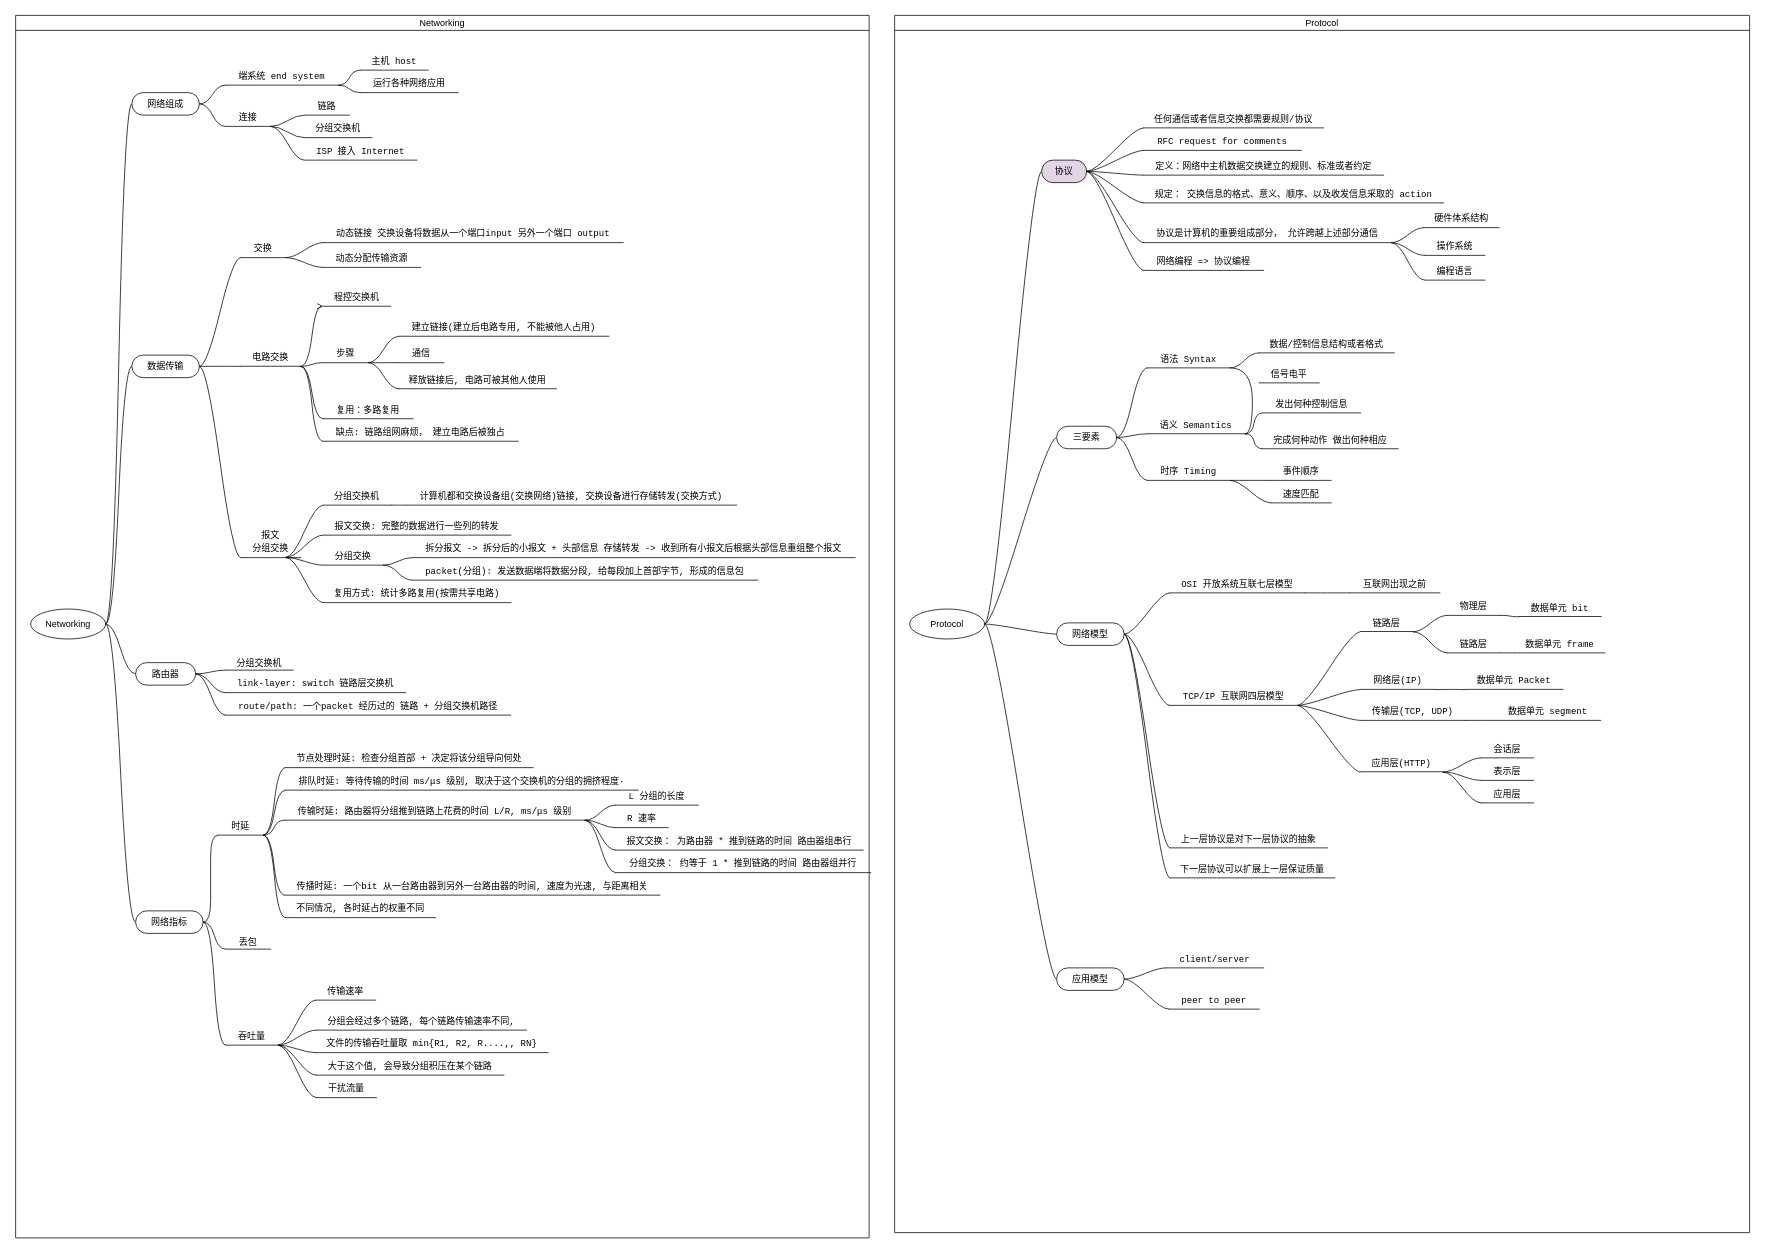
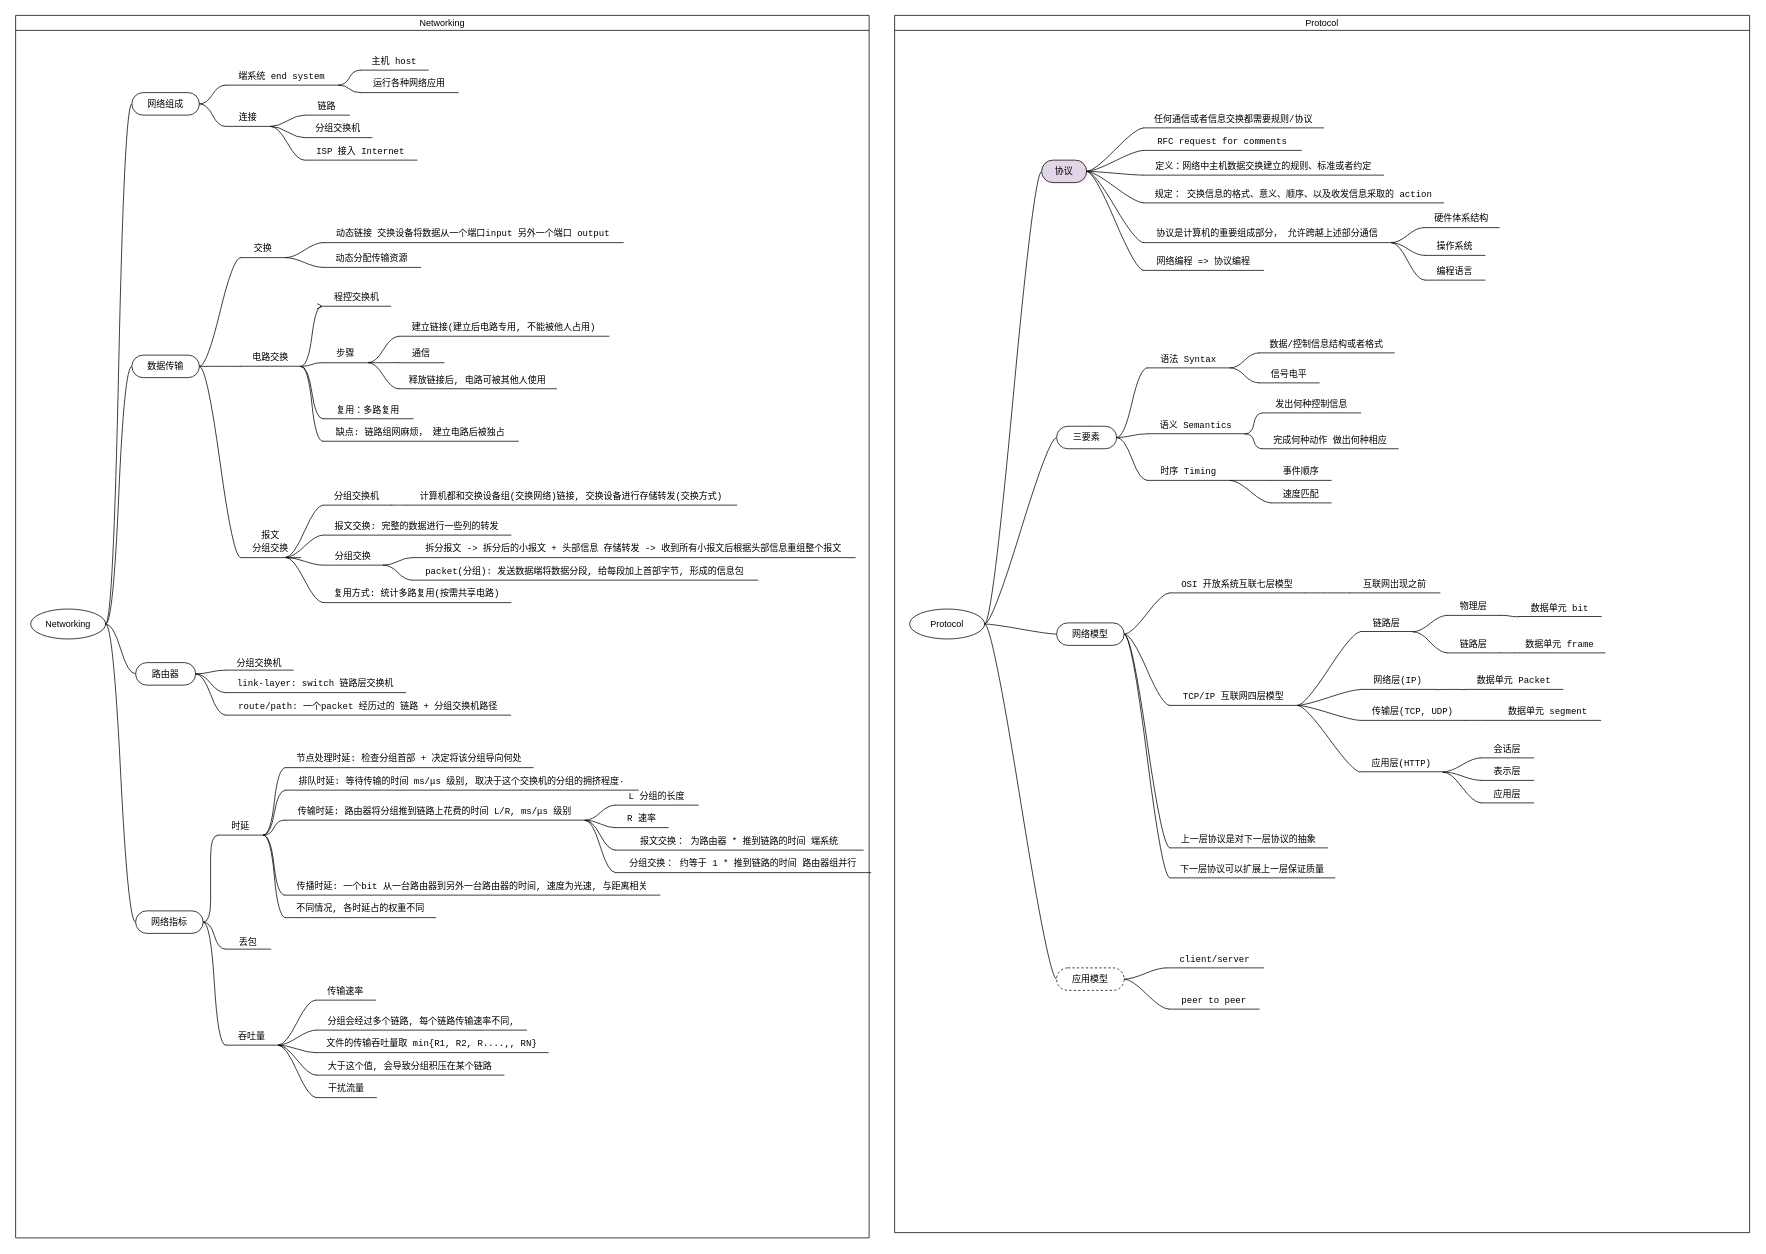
- <mxCell id="118" value="" style="edgeStyle=entityRelationEdgeStyle;startArrow=none;endArrow=none;segment=10;curved=1;rounded=0;fontStyle=0;fontColor=default;labelBackgroundColor=none;fontSize=12;" edge="1" parent="104" source="114" target="121"><mxGeometry relative="1" as="geometry"><mxPoint x="844.579" y="419.737" as="sourcePoint" /></mxGeometry></mxCell>
+ <mxCell id="118" value="" style="edgeStyle=entityRelationEdgeStyle;startArrow=none;endArrow=none;segment=10;curved=1;rounded=0;fontStyle=0;fontColor=default;labelBackgroundColor=none;fontSize=12;" edge="1" parent="104" source="114" target="119"><mxGeometry relative="1" as="geometry"><mxPoint x="844.579" y="419.737" as="sourcePoint" /></mxGeometry></mxCell>
- <mxCell id="91" value="&lt;div style=&quot;font-family: menlo, monaco, &amp;quot;courier new&amp;quot;, monospace; line-height: 18px; font-size: 12px;&quot;&gt;&lt;div style=&quot;font-family: menlo, monaco, &amp;quot;courier new&amp;quot;, monospace; line-height: 18px; font-size: 12px;&quot;&gt;&lt;div style=&quot;font-family: menlo, monaco, &amp;quot;courier new&amp;quot;, monospace; line-height: 18px; font-size: 12px;&quot;&gt;&lt;div style=&quot;font-family: menlo, monaco, &amp;quot;courier new&amp;quot;, monospace; line-height: 18px; font-size: 12px;&quot;&gt;&lt;div style=&quot;font-family: menlo, monaco, &amp;quot;courier new&amp;quot;, monospace; line-height: 18px; font-size: 12px;&quot;&gt;&lt;div style=&quot;font-family: menlo, monaco, &amp;quot;courier new&amp;quot;, monospace; line-height: 18px; font-size: 12px;&quot;&gt;报文交换： 为路由器 * 推到链路的时间 路由器组串行&lt;/div&gt;&lt;/div&gt;&lt;/div&gt;&lt;/div&gt;&lt;/div&gt;&lt;/div&gt;" style="whiteSpace=wrap;html=1;shape=partialRectangle;top=0;left=0;bottom=1;right=0;points=[[0,1],[1,1]];fillColor=none;align=center;verticalAlign=bottom;routingCenterY=0.5;snapToPoint=1;recursiveResize=0;autosize=1;treeFolding=1;treeMoving=1;newEdgeStyle={&quot;edgeStyle&quot;:&quot;entityRelationEdgeStyle&quot;,&quot;startArrow&quot;:&quot;none&quot;,&quot;endArrow&quot;:&quot;none&quot;,&quot;segment&quot;:10,&quot;curved&quot;:1};fontStyle=0;fontColor=default;labelBackgroundColor=none;fontSize=12;" vertex="1" parent="2"><mxGeometry x="800" y="1093" width="330" height="20" as="geometry" /></mxCell>
+ <mxCell id="91" value="&lt;div style=&quot;font-family: menlo, monaco, &amp;quot;courier new&amp;quot;, monospace; line-height: 18px; font-size: 12px;&quot;&gt;&lt;div style=&quot;font-family: menlo, monaco, &amp;quot;courier new&amp;quot;, monospace; line-height: 18px; font-size: 12px;&quot;&gt;&lt;div style=&quot;font-family: menlo, monaco, &amp;quot;courier new&amp;quot;, monospace; line-height: 18px; font-size: 12px;&quot;&gt;&lt;div style=&quot;font-family: menlo, monaco, &amp;quot;courier new&amp;quot;, monospace; line-height: 18px; font-size: 12px;&quot;&gt;&lt;div style=&quot;font-family: menlo, monaco, &amp;quot;courier new&amp;quot;, monospace; line-height: 18px; font-size: 12px;&quot;&gt;&lt;div style=&quot;font-family: menlo, monaco, &amp;quot;courier new&amp;quot;, monospace; line-height: 18px; font-size: 12px;&quot;&gt;报文交换： 为路由器 * 推到链路的时间 端系统&lt;/div&gt;&lt;/div&gt;&lt;/div&gt;&lt;/div&gt;&lt;/div&gt;&lt;/div&gt;" style="whiteSpace=wrap;html=1;shape=partialRectangle;top=0;left=0;bottom=1;right=0;points=[[0,1],[1,1]];fillColor=none;align=center;verticalAlign=bottom;routingCenterY=0.5;snapToPoint=1;recursiveResize=0;autosize=1;treeFolding=1;treeMoving=1;newEdgeStyle={&quot;edgeStyle&quot;:&quot;entityRelationEdgeStyle&quot;,&quot;startArrow&quot;:&quot;none&quot;,&quot;endArrow&quot;:&quot;none&quot;,&quot;segment&quot;:10,&quot;curved&quot;:1};fontStyle=0;fontColor=default;labelBackgroundColor=none;fontSize=12;" vertex="1" parent="2"><mxGeometry x="800" y="1093" width="330" height="20" as="geometry" /></mxCell>
- <mxCell id="175" value="&lt;div style=&quot;font-family: menlo, monaco, &amp;quot;courier new&amp;quot;, monospace; line-height: 18px; font-size: 12px;&quot;&gt;&lt;div style=&quot;font-family: menlo, monaco, &amp;quot;courier new&amp;quot;, monospace; line-height: 18px; font-size: 12px;&quot;&gt;&lt;span style=&quot;font-size: 12px;&quot;&gt;应用模型&lt;/span&gt;&lt;/div&gt;&lt;/div&gt;" style="whiteSpace=wrap;html=1;rounded=1;arcSize=50;align=center;verticalAlign=middle;strokeWidth=1;autosize=1;spacing=4;treeFolding=1;treeMoving=1;newEdgeStyle={&quot;edgeStyle&quot;:&quot;entityRelationEdgeStyle&quot;,&quot;startArrow&quot;:&quot;none&quot;,&quot;endArrow&quot;:&quot;none&quot;,&quot;segment&quot;:10,&quot;curved&quot;:1};fontStyle=0;fontColor=default;labelBackgroundColor=none;fontSize=12;" vertex="1" parent="104"><mxGeometry x="216" y="1270" width="90" height="30" as="geometry" /></mxCell>
+ <mxCell id="175" value="&lt;div style=&quot;font-family: menlo, monaco, &amp;quot;courier new&amp;quot;, monospace; line-height: 18px; font-size: 12px;&quot;&gt;&lt;div style=&quot;font-family: menlo, monaco, &amp;quot;courier new&amp;quot;, monospace; line-height: 18px; font-size: 12px;&quot;&gt;&lt;span style=&quot;font-size: 12px;&quot;&gt;应用模型&lt;/span&gt;&lt;/div&gt;&lt;/div&gt;" style="whiteSpace=wrap;html=1;rounded=1;arcSize=50;align=center;verticalAlign=middle;strokeWidth=1;autosize=1;spacing=4;treeFolding=1;treeMoving=1;newEdgeStyle={&quot;edgeStyle&quot;:&quot;entityRelationEdgeStyle&quot;,&quot;startArrow&quot;:&quot;none&quot;,&quot;endArrow&quot;:&quot;none&quot;,&quot;segment&quot;:10,&quot;curved&quot;:1};fontStyle=0;fontColor=default;labelBackgroundColor=none;fontSize=12;dashed=1;" vertex="1" parent="104"><mxGeometry x="216" y="1270" width="90" height="30" as="geometry" /></mxCell>
